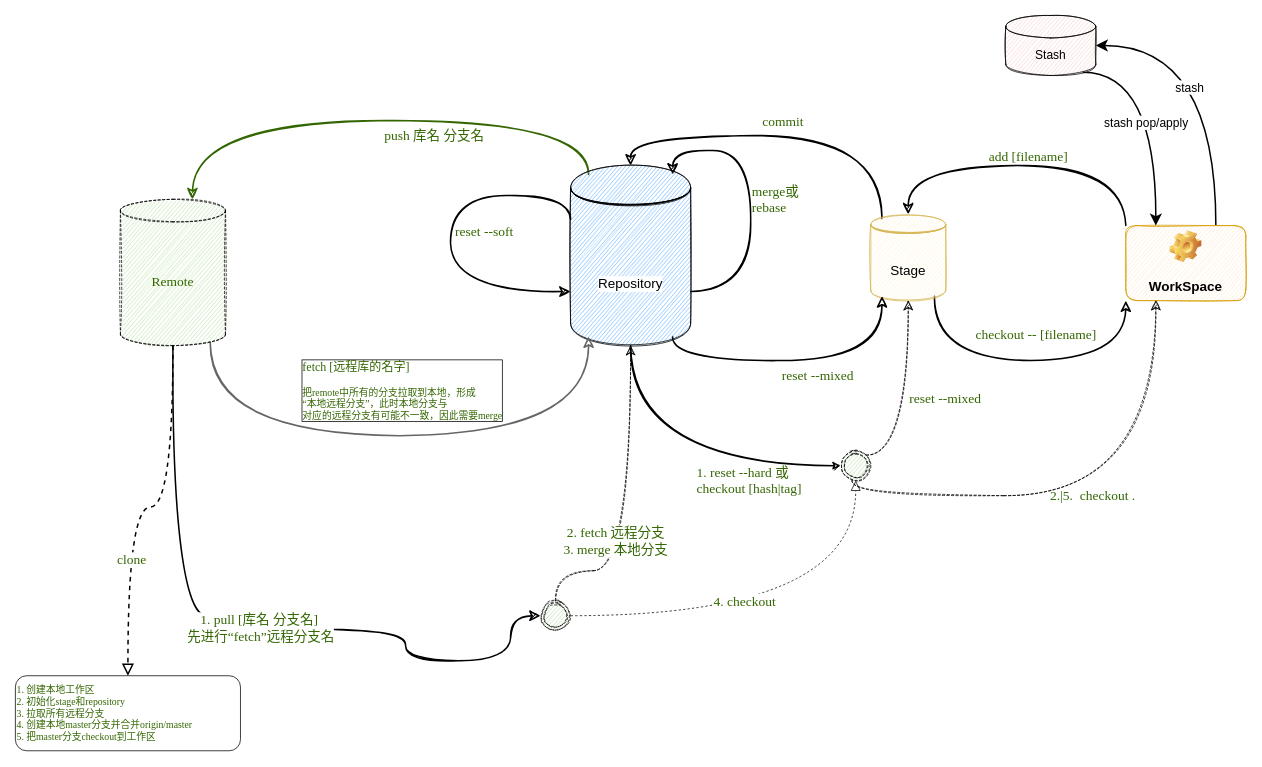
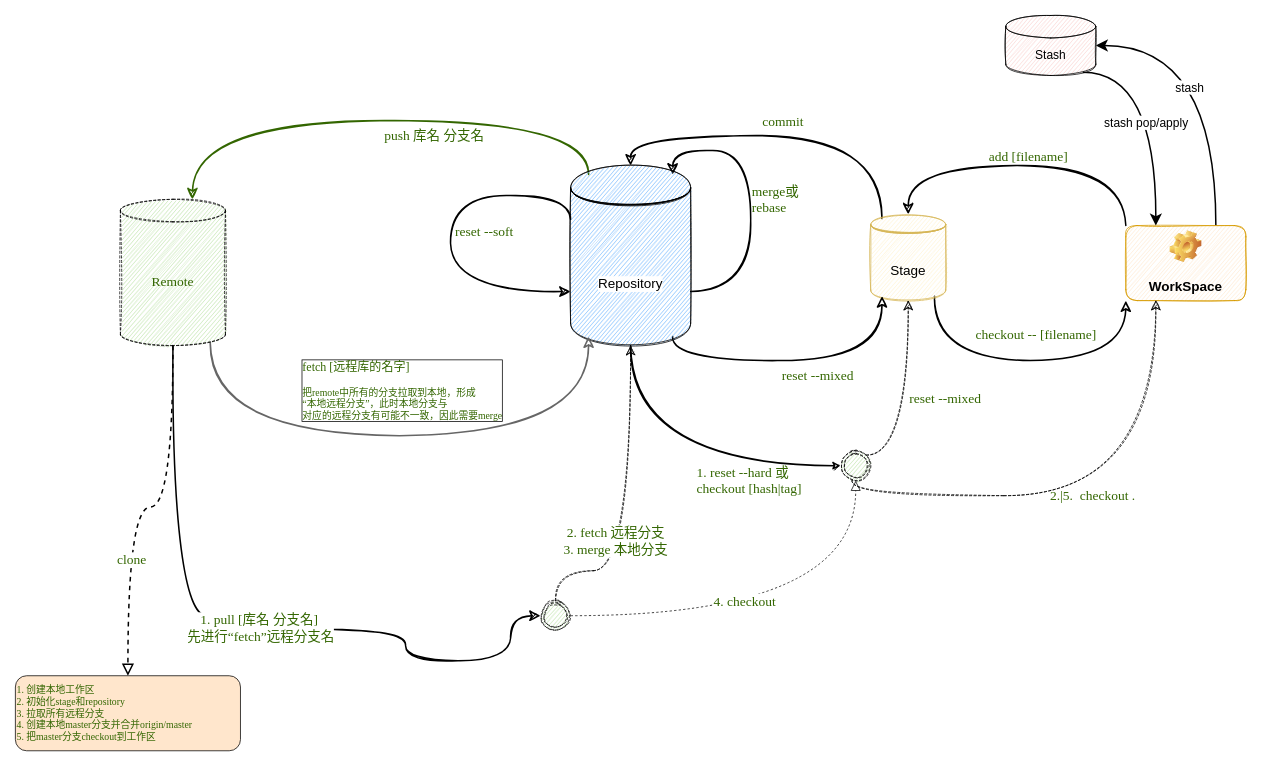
- <mxCell id="30" value="&lt;font style=&quot;font-size: 13px;&quot;&gt;1. 创建本地工作区&lt;br style=&quot;font-size: 13px;&quot;&gt;2. 初始化stage和repository&lt;br style=&quot;font-size: 13px;&quot;&gt;3. 拉取所有远程分支&lt;br style=&quot;font-size: 13px;&quot;&gt;&lt;/font&gt;4. 创建本地master分支并合并origin/master&lt;br style=&quot;font-size: 13px;&quot;&gt;5. 把master分支checkout到工作区" style="rounded=1;whiteSpace=wrap;html=1;fontFamily=Comic Sans MS;fontSize=13;fontColor=#336600;align=left;" parent="1" vertex="1"><mxGeometry x="20" y="900" width="300" height="100" as="geometry" /></mxCell>
+ <mxCell id="30" value="&lt;font style=&quot;font-size: 13px;&quot;&gt;1. 创建本地工作区&lt;br style=&quot;font-size: 13px;&quot;&gt;2. 初始化stage和repository&lt;br style=&quot;font-size: 13px;&quot;&gt;3. 拉取所有远程分支&lt;br style=&quot;font-size: 13px;&quot;&gt;&lt;/font&gt;4. 创建本地master分支并合并origin/master&lt;br style=&quot;font-size: 13px;&quot;&gt;5. 把master分支checkout到工作区" style="rounded=1;whiteSpace=wrap;html=1;fontFamily=Comic Sans MS;fontSize=13;fontColor=#336600;align=left;fillColor=#ffe6cc;" parent="1" vertex="1"><mxGeometry x="20" y="900" width="300" height="100" as="geometry" /></mxCell>
